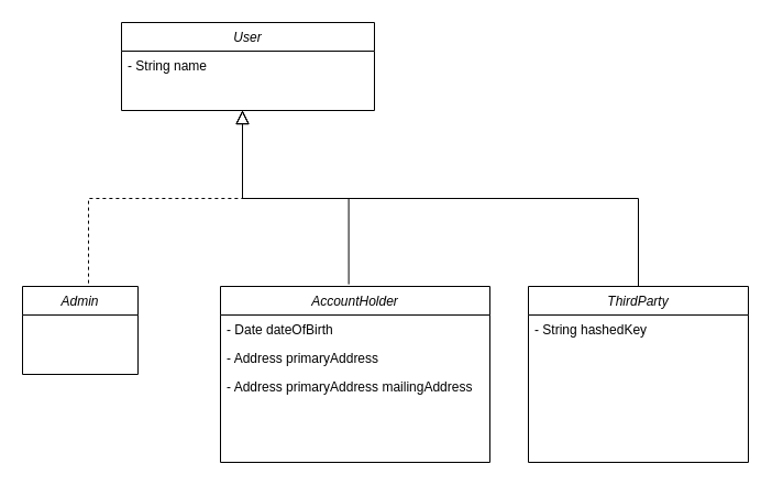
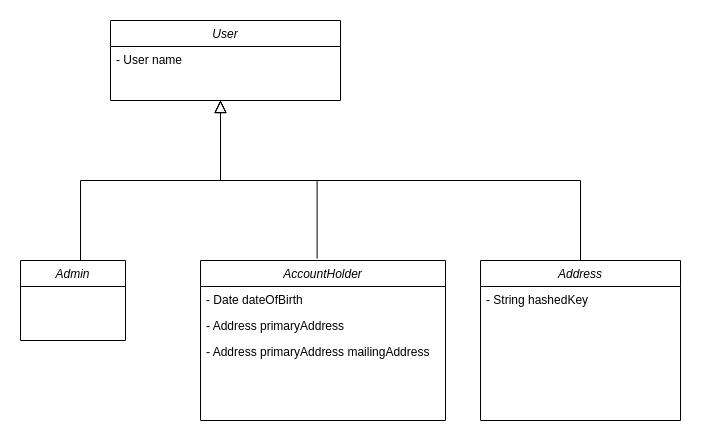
- <mxCell id="5" value="- String name" style="text;align=left;verticalAlign=top;spacingLeft=4;spacingRight=4;overflow=hidden;rotatable=0;points=[[0,0.5],[1,0.5]];portConstraint=eastwest;" parent="4" vertex="1"><mxGeometry y="26" width="230" height="26" as="geometry" /></mxCell>
+ <mxCell id="5" value="- User name" style="text;align=left;verticalAlign=top;spacingLeft=4;spacingRight=4;overflow=hidden;rotatable=0;points=[[0,0.5],[1,0.5]];portConstraint=eastwest;" parent="4" vertex="1"><mxGeometry y="26" width="230" height="26" as="geometry" /></mxCell>
- <mxCell id="2" style="edgeStyle=orthogonalEdgeStyle;rounded=0;orthogonalLoop=1;jettySize=auto;html=1;endArrow=none;endFill=0;strokeWidth=1;endSize=10;startArrow=block;startFill=0;startSize=10;entryX=0.4;entryY=0.025;entryDx=0;entryDy=0;entryPerimeter=0;dashed=1;" edge="1" parent="1" source="4" target="6"><mxGeometry relative="1" as="geometry"><mxPoint x="80" y="230" as="targetPoint" /><Array as="points"><mxPoint x="220" y="180" /><mxPoint x="80" y="180" /><mxPoint x="80" y="262" /></Array></mxGeometry></mxCell>
+ <mxCell id="2" style="edgeStyle=orthogonalEdgeStyle;rounded=0;orthogonalLoop=1;jettySize=auto;html=1;endArrow=none;endFill=0;strokeWidth=1;endSize=10;startArrow=block;startFill=0;startSize=10;entryX=0.4;entryY=0.025;entryDx=0;entryDy=0;entryPerimeter=0;" edge="1" parent="1" source="4" target="6"><mxGeometry relative="1" as="geometry"><mxPoint x="80" y="230" as="targetPoint" /><Array as="points"><mxPoint x="220" y="180" /><mxPoint x="80" y="180" /><mxPoint x="80" y="262" /></Array></mxGeometry></mxCell>
- <mxCell id="12" value="ThirdParty" style="swimlane;fontStyle=2;align=center;verticalAlign=top;childLayout=stackLayout;horizontal=1;startSize=26;horizontalStack=0;resizeParent=1;resizeLast=0;collapsible=1;marginBottom=0;rounded=0;shadow=0;strokeWidth=1;" vertex="1" parent="1"><mxGeometry x="480" y="260" width="200" height="160" as="geometry"><mxRectangle x="230" y="140" width="160" height="26" as="alternateBounds" /></mxGeometry></mxCell>
+ <mxCell id="12" value="Address" style="swimlane;fontStyle=2;align=center;verticalAlign=top;childLayout=stackLayout;horizontal=1;startSize=26;horizontalStack=0;resizeParent=1;resizeLast=0;collapsible=1;marginBottom=0;rounded=0;shadow=0;strokeWidth=1;" vertex="1" parent="1"><mxGeometry x="480" y="260" width="200" height="160" as="geometry"><mxRectangle x="230" y="140" width="160" height="26" as="alternateBounds" /></mxGeometry></mxCell>
